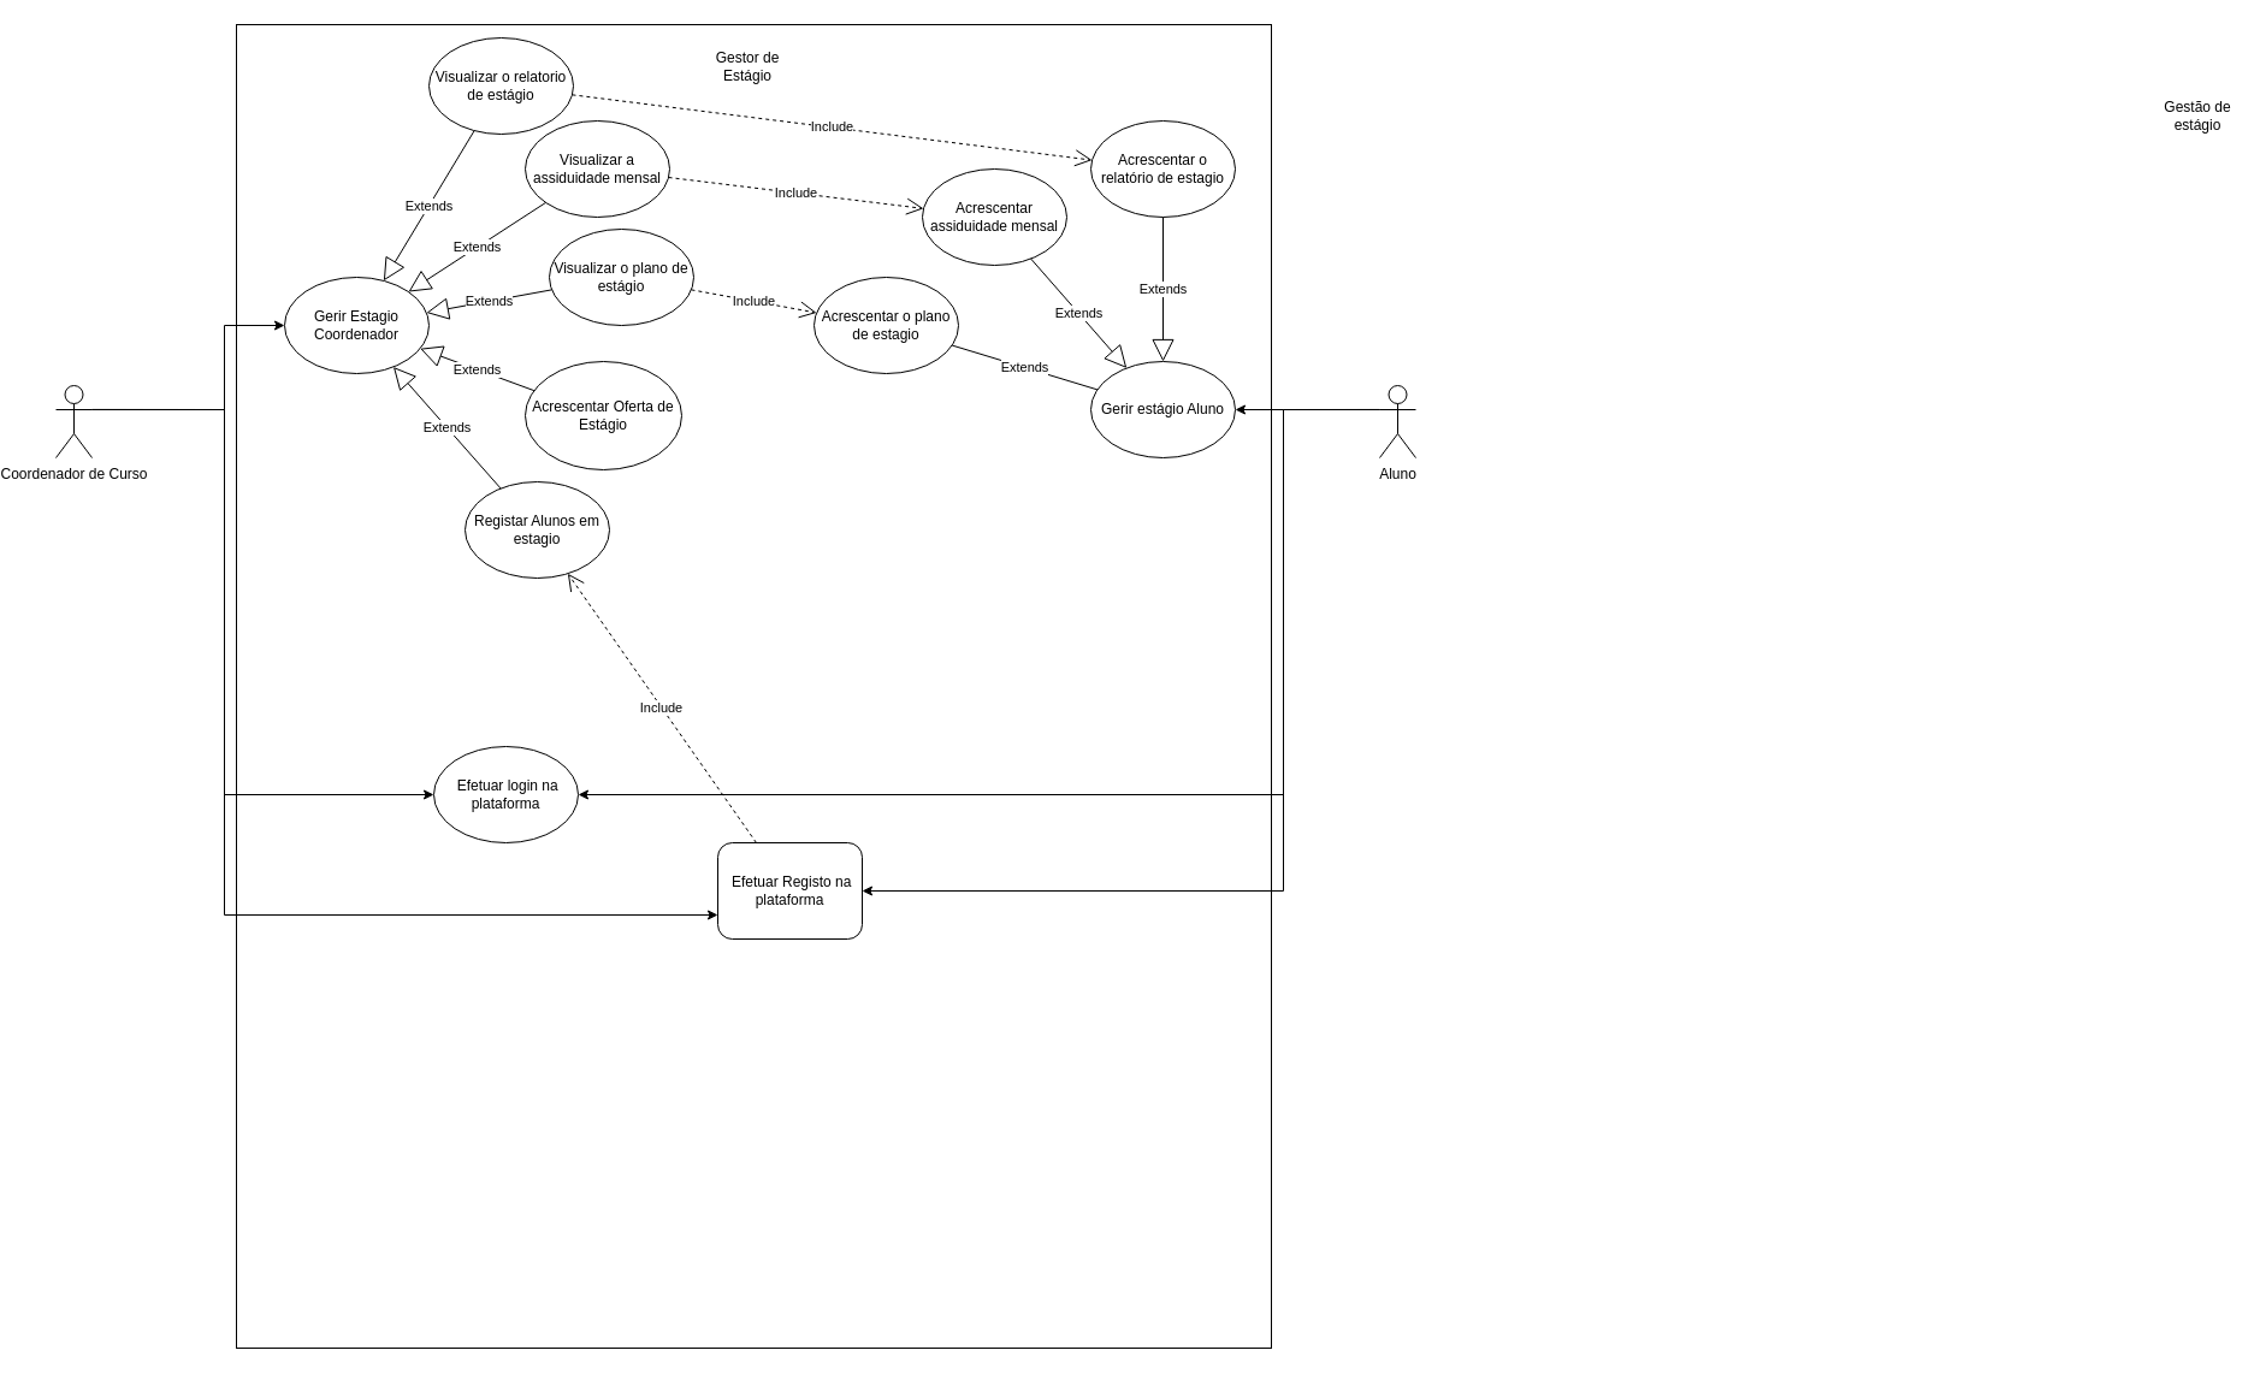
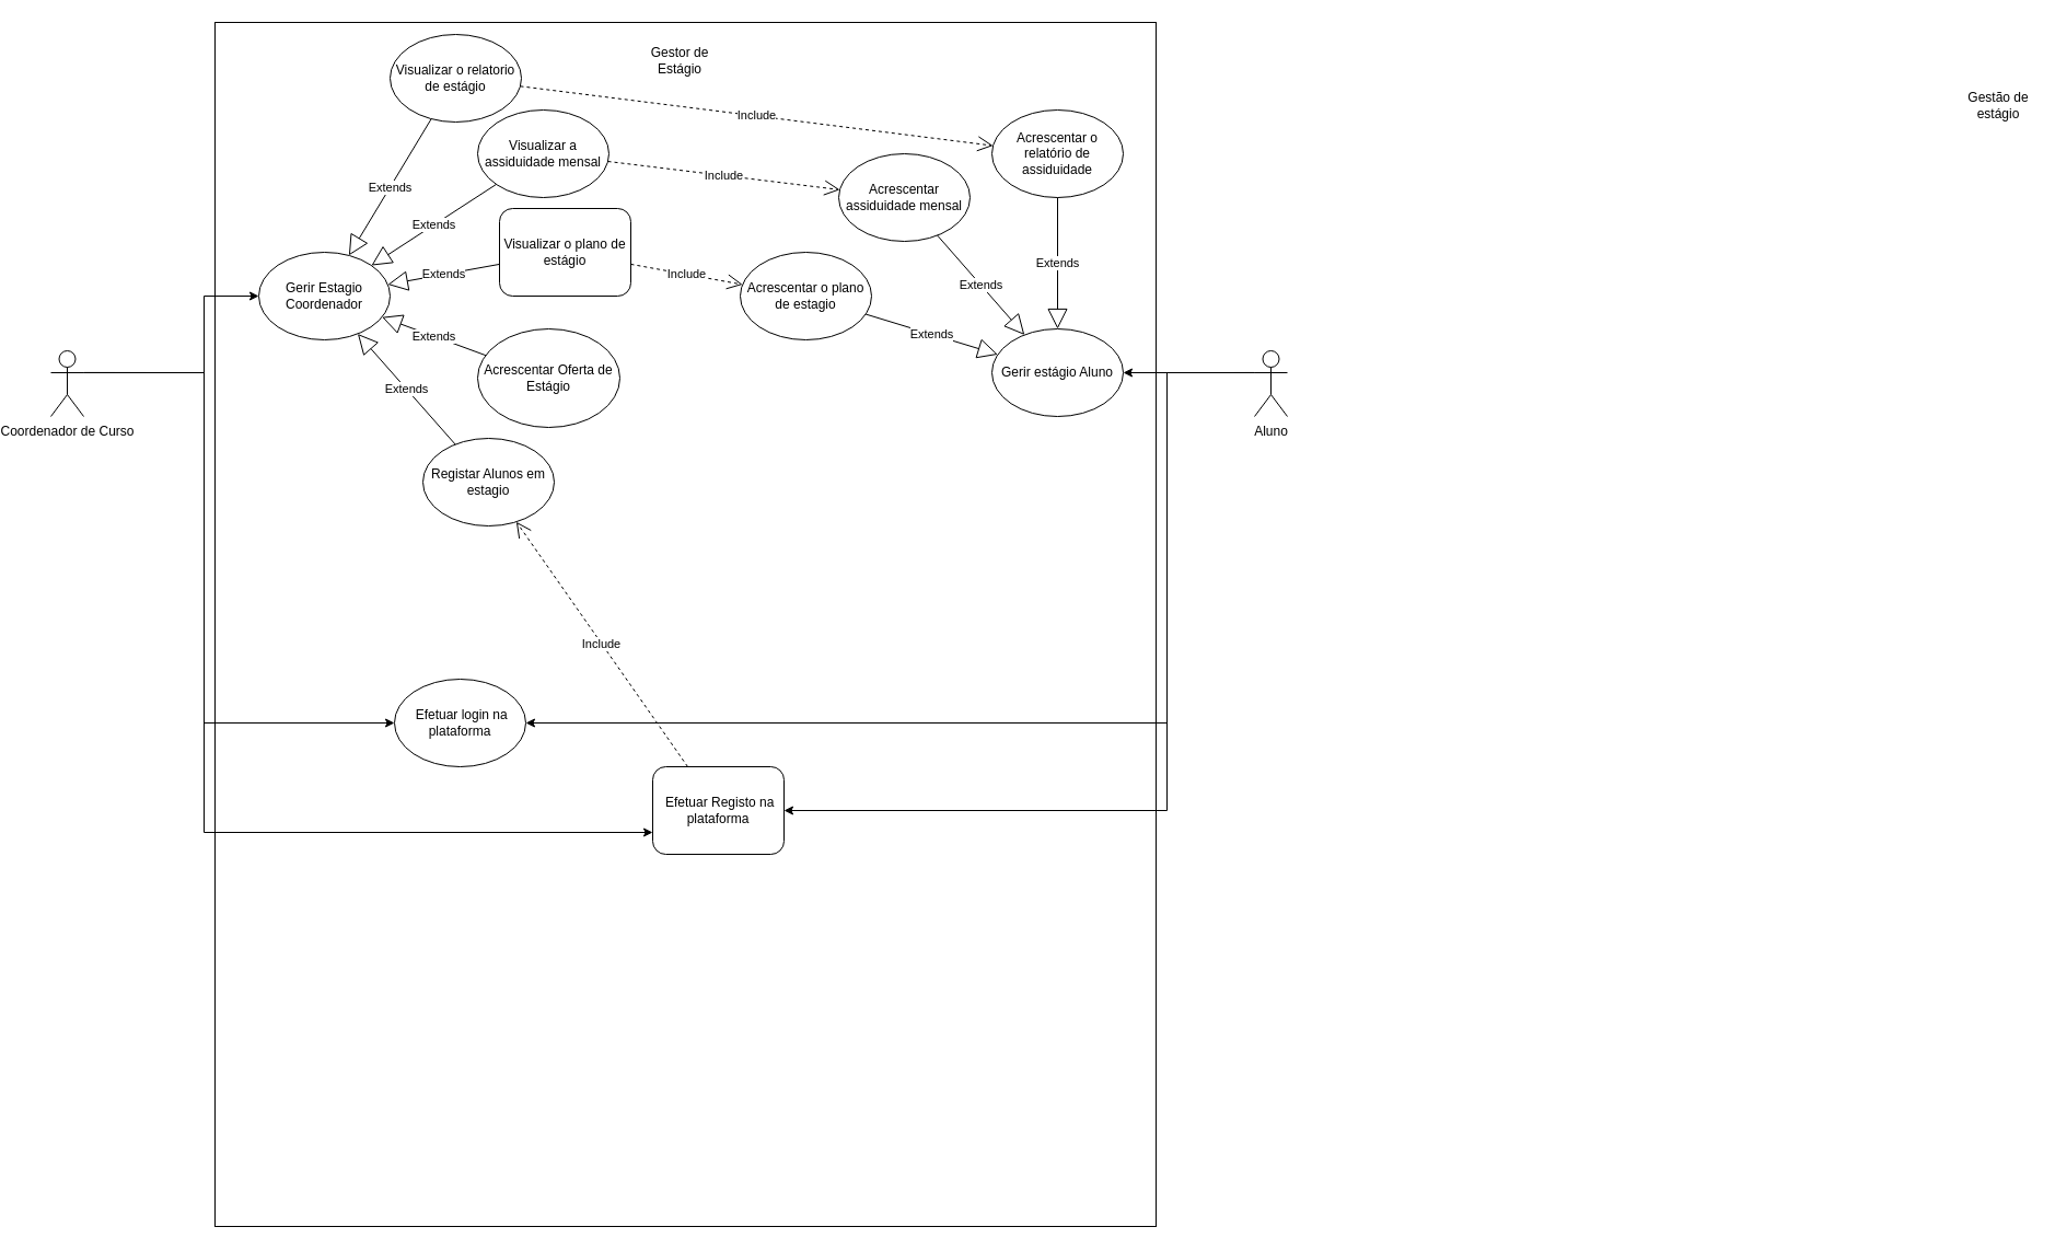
- <mxCell id="16" value="Acrescentar o relatório de estagio" style="ellipse;whiteSpace=wrap;html=1;" vertex="1" parent="1"><mxGeometry x="880" y="100" width="120" height="80" as="geometry" /></mxCell>
+ <mxCell id="16" value="Acrescentar o relatório de assiduidade" style="ellipse;whiteSpace=wrap;html=1;" vertex="1" parent="1"><mxGeometry x="880" y="100" width="120" height="80" as="geometry" /></mxCell>
- <mxCell id="23" value="Visualizar o plano de estágio" style="ellipse;whiteSpace=wrap;html=1;" vertex="1" parent="1"><mxGeometry x="430" y="190" width="120" height="80" as="geometry" /></mxCell>
+ <mxCell id="23" value="Visualizar o plano de estágio" style="whiteSpace=wrap;html=1;rounded=1;" vertex="1" parent="1"><mxGeometry x="430" y="190" width="120" height="80" as="geometry" /></mxCell>
- <mxCell id="20" value="Extends" style="endArrow=none;endSize=16;endFill=0;html=1;rounded=0;" edge="1" parent="1" source="15" target="17"><mxGeometry width="160" relative="1" as="geometry"><mxPoint x="1100" y="360" as="sourcePoint" /><mxPoint x="1010" y="354" as="targetPoint" /></mxGeometry></mxCell>
+ <mxCell id="20" value="Extends" style="endArrow=block;endSize=16;endFill=0;html=1;rounded=0;" edge="1" parent="1" source="15" target="17"><mxGeometry width="160" relative="1" as="geometry"><mxPoint x="1100" y="360" as="sourcePoint" /><mxPoint x="1010" y="354" as="targetPoint" /></mxGeometry></mxCell>
